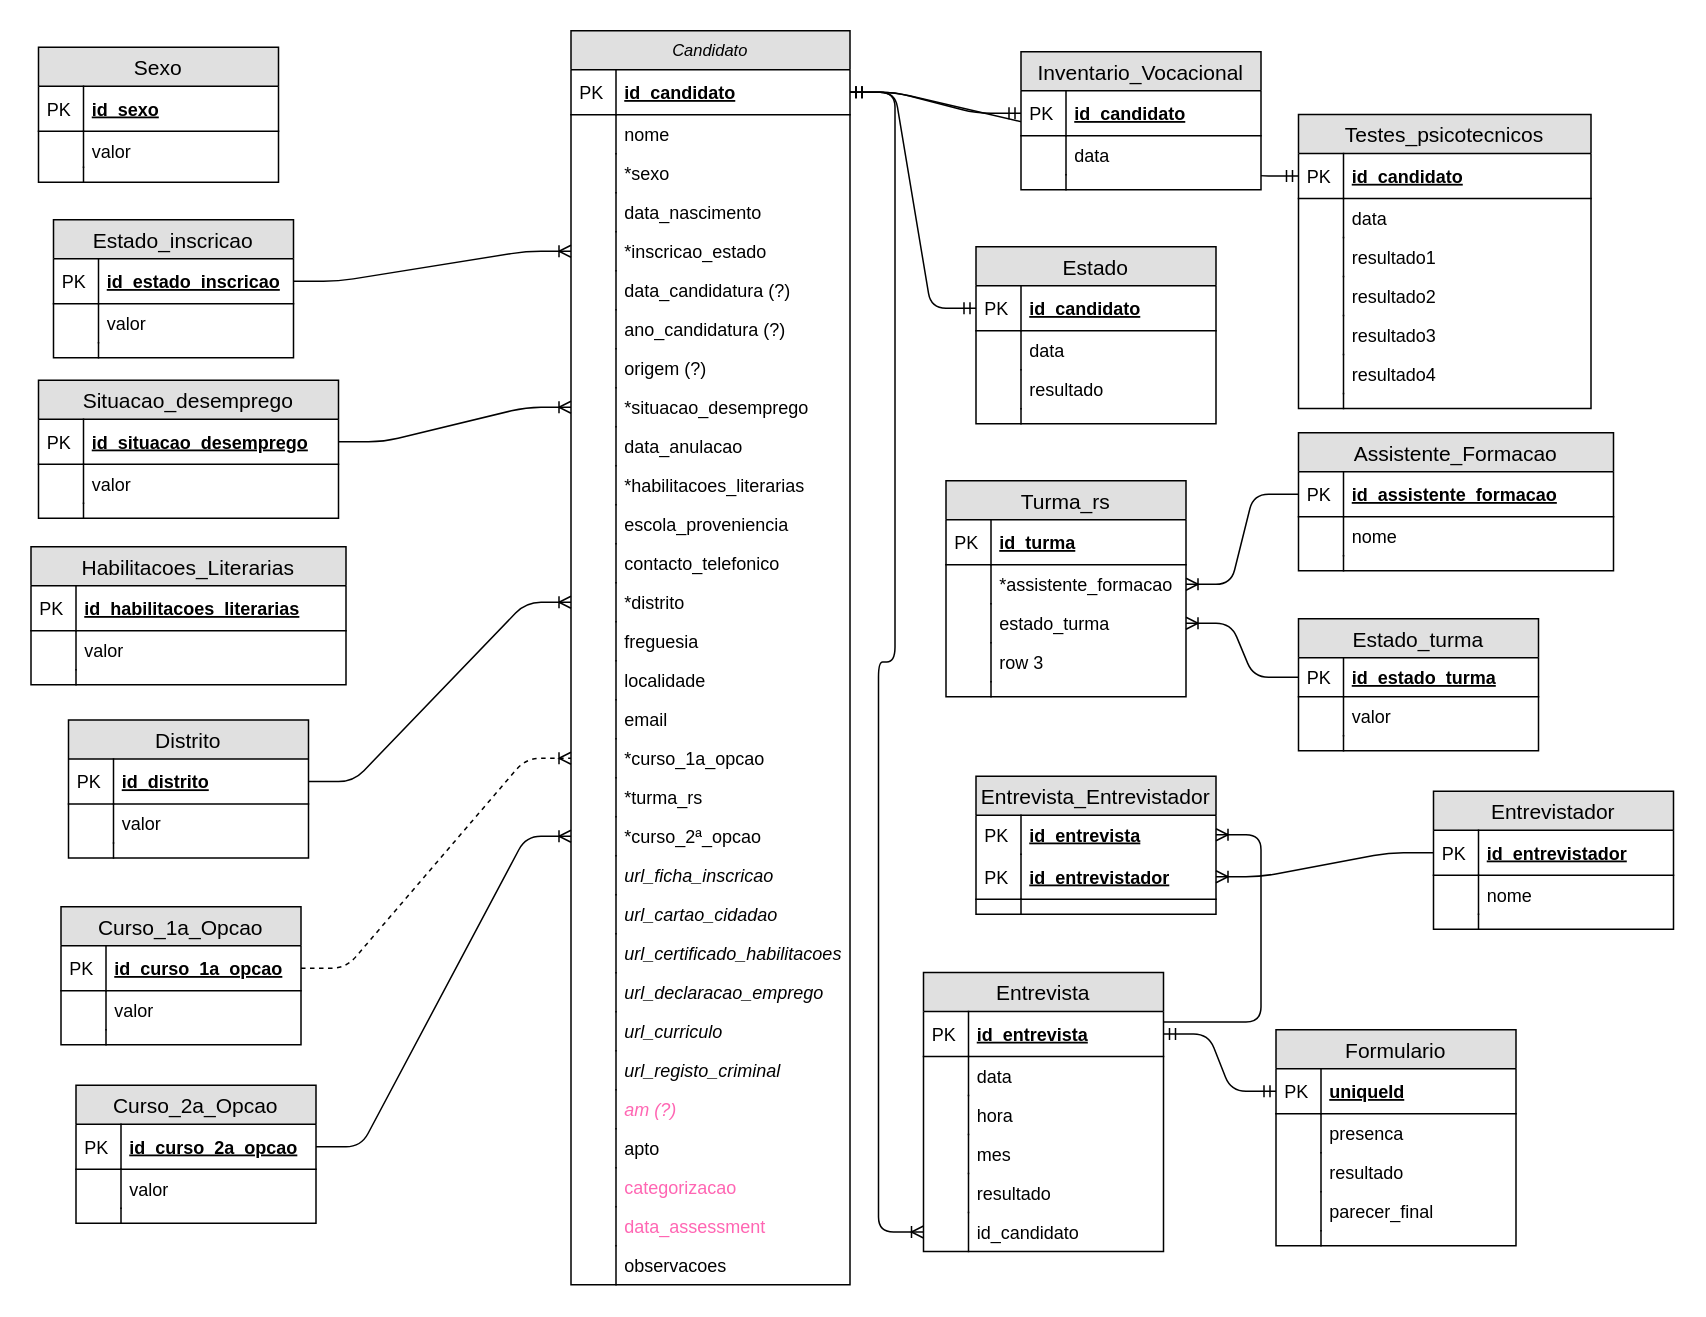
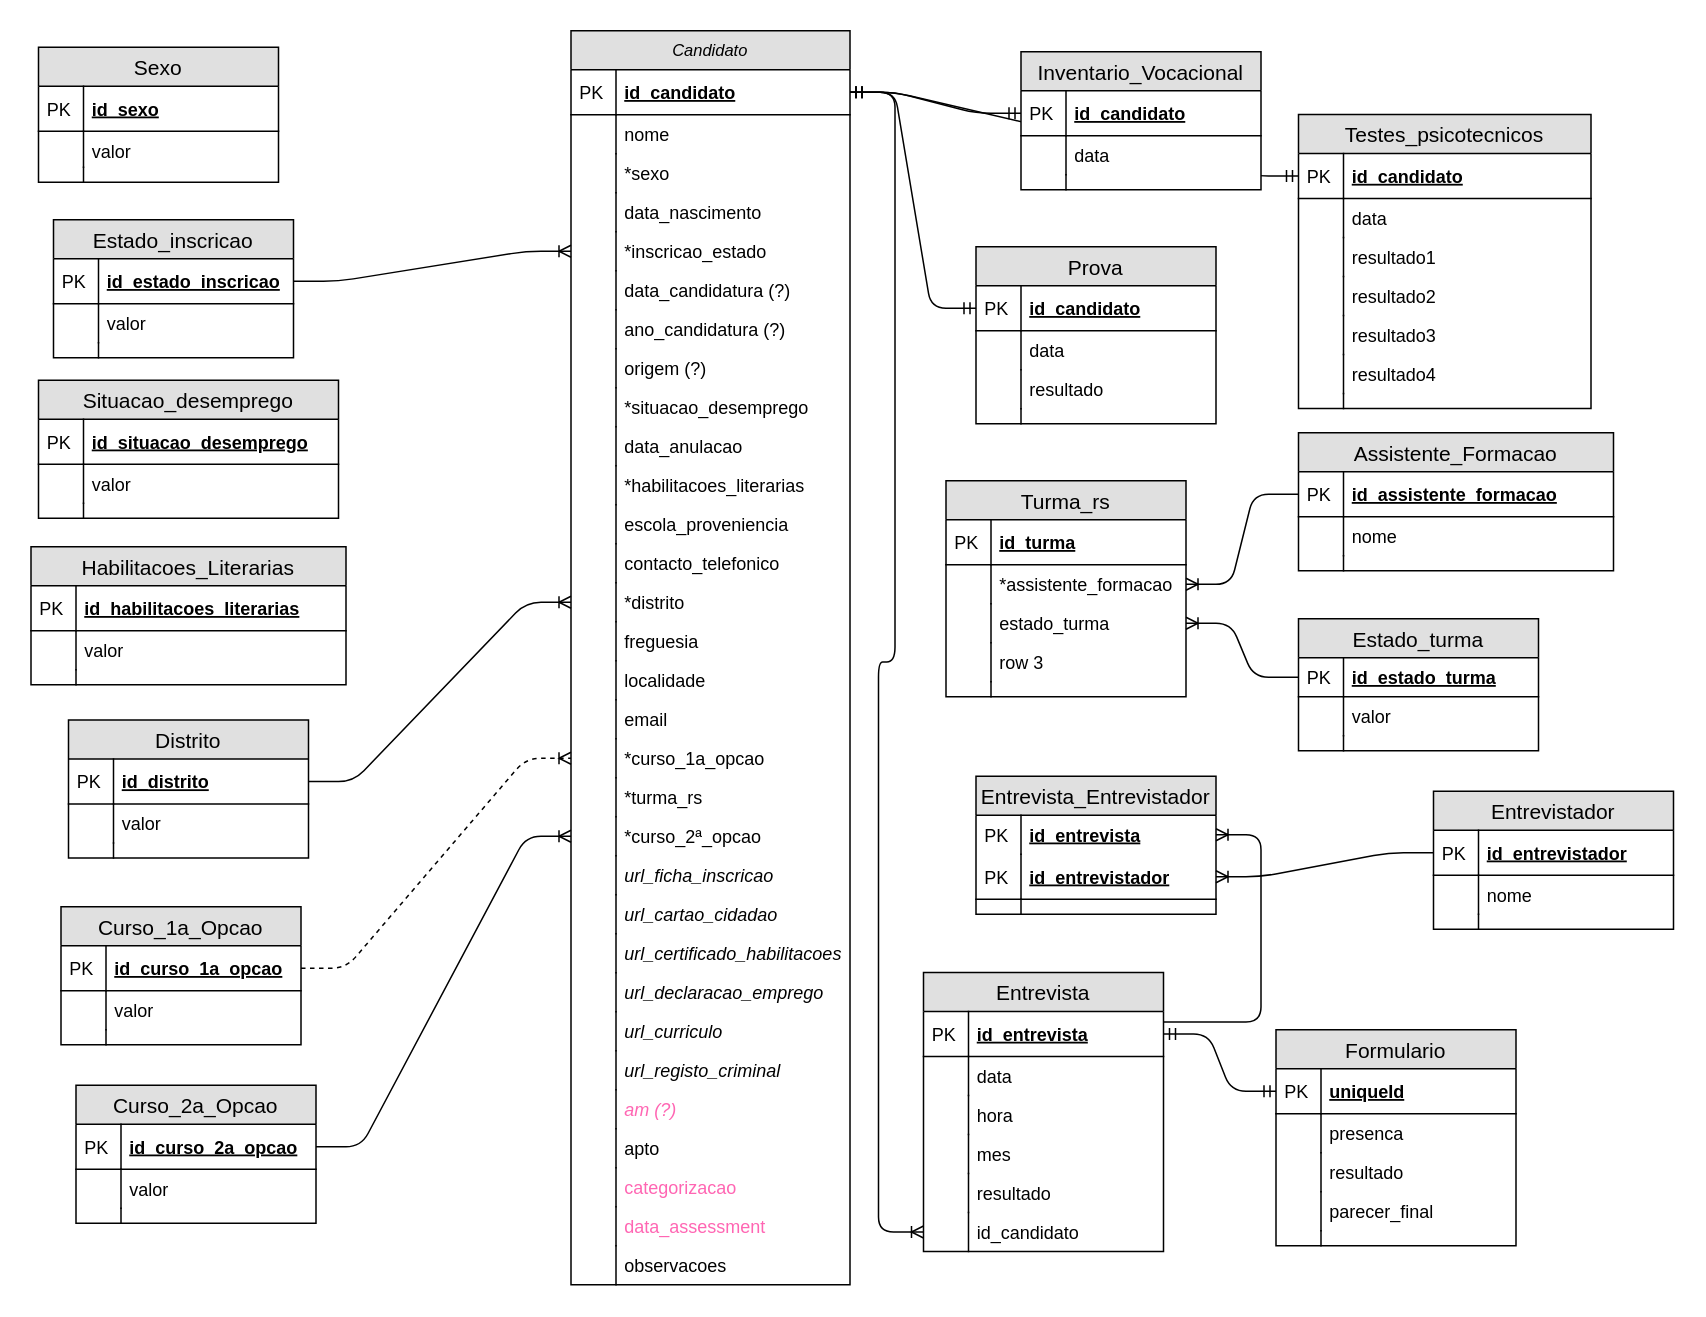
- <mxCell id="203" value="Estado" style="swimlane;fontStyle=0;childLayout=stackLayout;horizontal=1;startSize=26;fillColor=#e0e0e0;horizontalStack=0;resizeParent=1;resizeParentMax=0;resizeLast=0;collapsible=1;marginBottom=0;swimlaneFillColor=#ffffff;align=center;fontSize=14;" vertex="1" parent="1"><mxGeometry x="650" y="164" width="160" height="118" as="geometry" /></mxCell>
+ <mxCell id="203" value="Prova" style="swimlane;fontStyle=0;childLayout=stackLayout;horizontal=1;startSize=26;fillColor=#e0e0e0;horizontalStack=0;resizeParent=1;resizeParentMax=0;resizeLast=0;collapsible=1;marginBottom=0;swimlaneFillColor=#ffffff;align=center;fontSize=14;" vertex="1" parent="1"><mxGeometry x="650" y="164" width="160" height="118" as="geometry" /></mxCell>
- <mxCell id="161" value="" style="edgeStyle=entityRelationEdgeStyle;fontSize=12;html=1;endArrow=ERoneToMany;" edge="1" parent="1" source="155" target="19"><mxGeometry width="100" height="100" relative="1" as="geometry"><mxPoint x="470" y="398" as="sourcePoint" /><mxPoint x="570" y="298" as="targetPoint" /></mxGeometry></mxCell>
